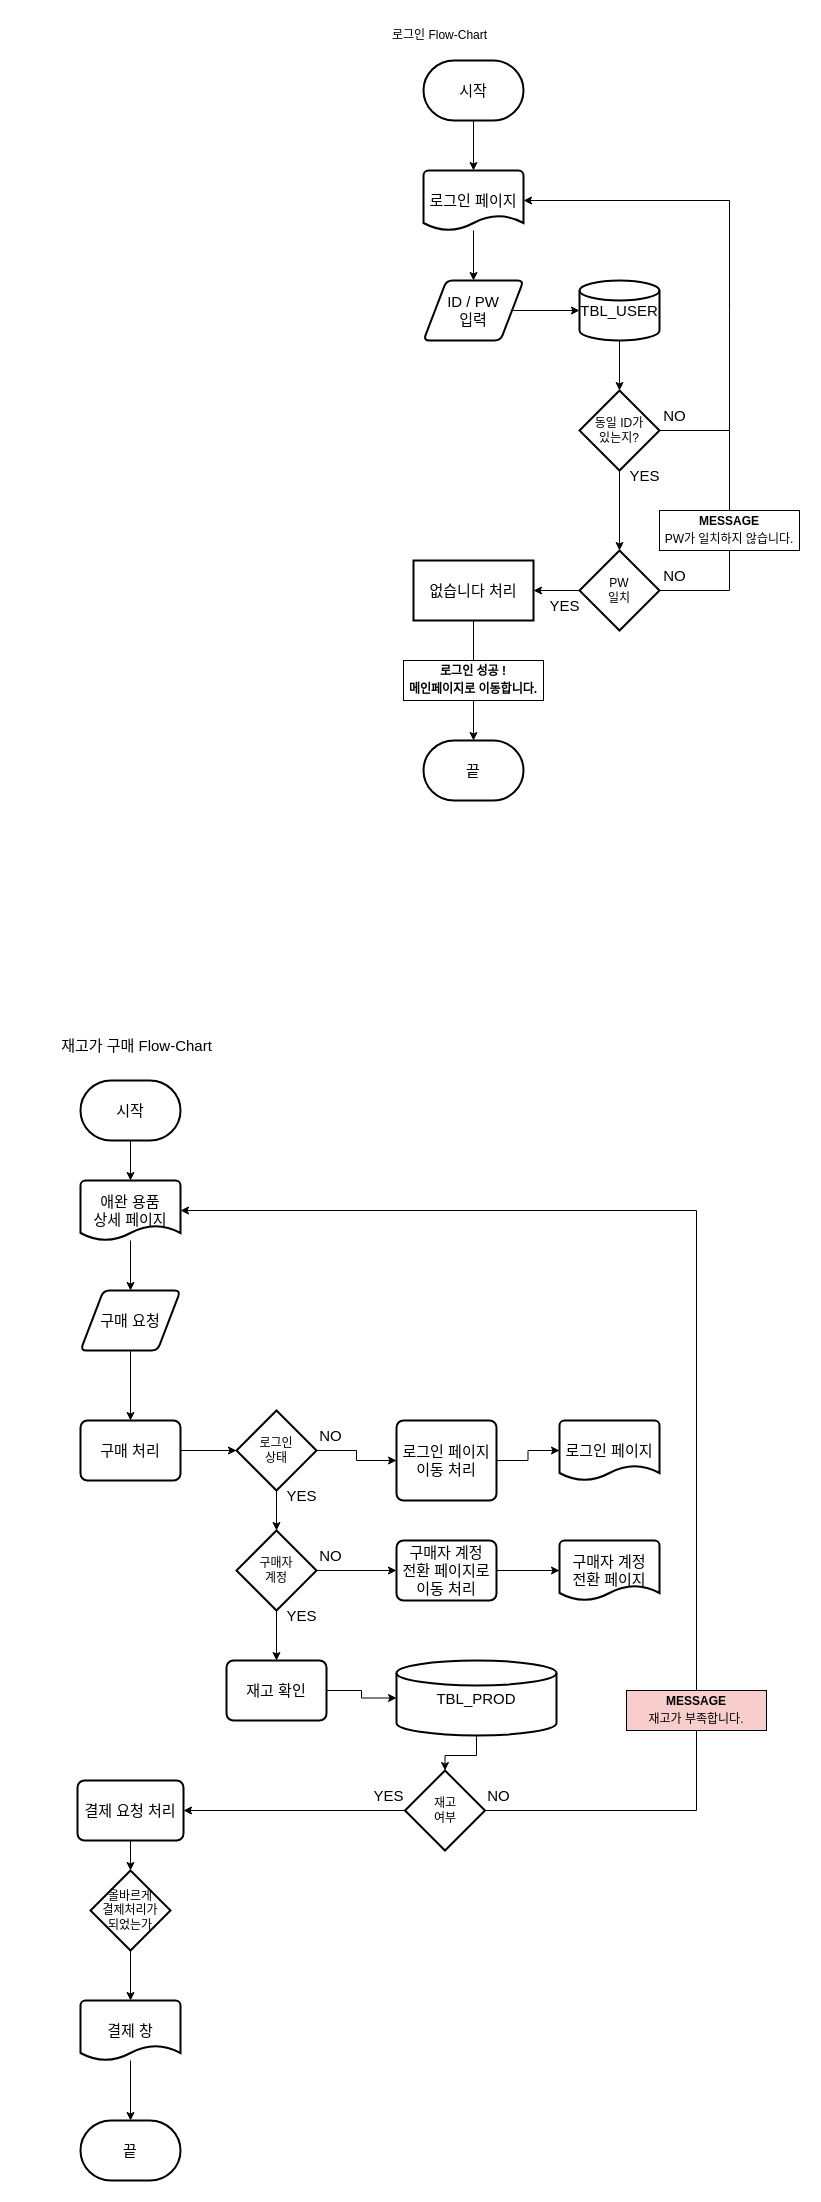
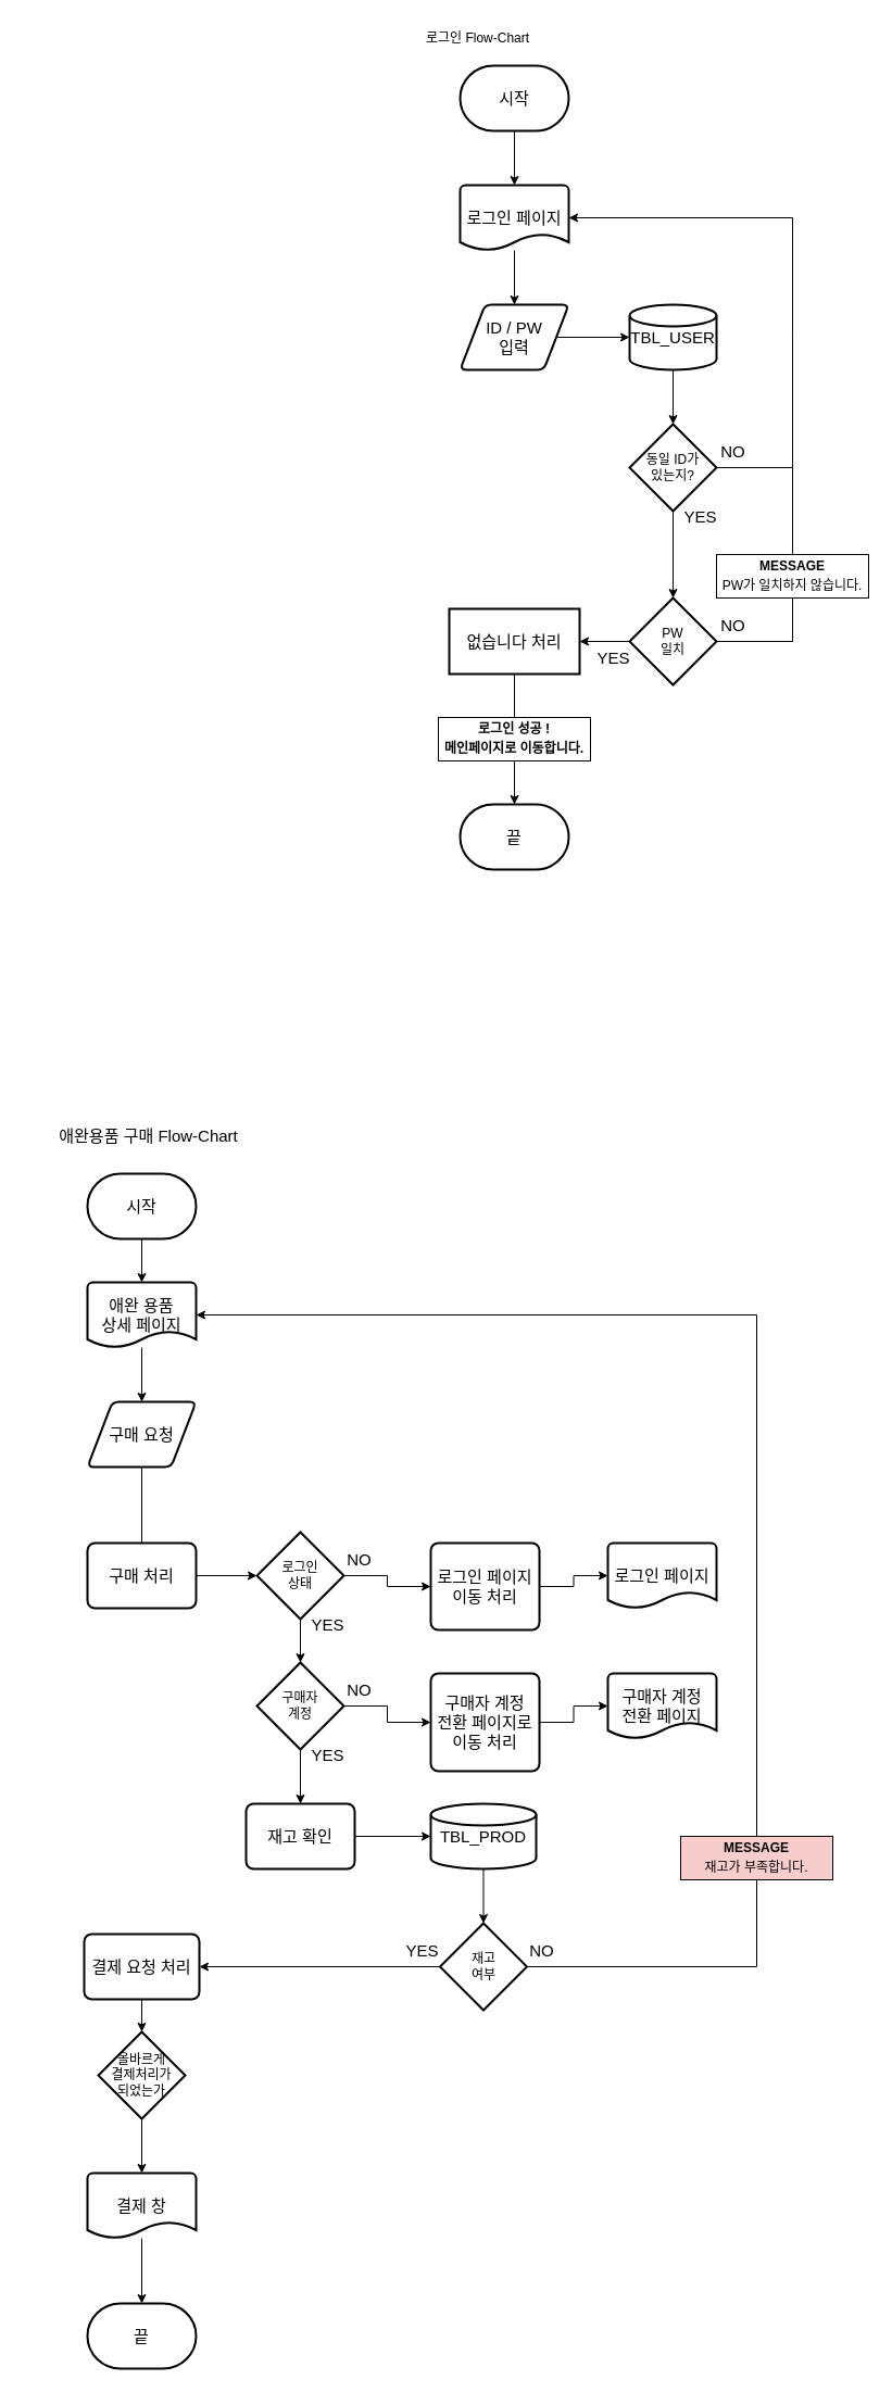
- <mxCell id="27" value="&lt;font style=&quot;font-size: 15px;&quot;&gt;재고가 구매 Flow-Chart&lt;/font&gt;" style="text;html=1;align=center;verticalAlign=middle;resizable=0;points=[];autosize=1;strokeColor=none;fillColor=none;" vertex="1" parent="1"><mxGeometry x="36" y="1030" width="200" height="30" as="geometry" /></mxCell>
+ <mxCell id="27" value="&lt;font style=&quot;font-size: 15px;&quot;&gt;애완용품 구매 Flow-Chart&lt;/font&gt;" style="text;html=1;align=center;verticalAlign=middle;resizable=0;points=[];autosize=1;strokeColor=none;fillColor=none;" vertex="1" parent="1"><mxGeometry x="36" y="1030" width="200" height="30" as="geometry" /></mxCell>
- <mxCell id="32" value="" style="edgeStyle=orthogonalEdgeStyle;rounded=0;orthogonalLoop=1;jettySize=auto;html=1;" edge="1" parent="1" source="33" target="46"><mxGeometry relative="1" as="geometry" /></mxCell>
+ <mxCell id="32" value="" style="edgeStyle=orthogonalEdgeStyle;rounded=0;orthogonalLoop=1;jettySize=auto;html=1;endArrow=none;" edge="1" parent="1" source="33" target="46"><mxGeometry relative="1" as="geometry" /></mxCell>
- <mxCell id="65" value="&lt;span style=&quot;font-size: 15px;&quot;&gt;구매자 계정&lt;/span&gt;&lt;div&gt;&lt;span style=&quot;font-size: 15px;&quot;&gt;전환 페이지로&lt;/span&gt;&lt;/div&gt;&lt;div&gt;&lt;span style=&quot;font-size: 15px;&quot;&gt;이동 처리&lt;/span&gt;&lt;/div&gt;" style="rounded=1;whiteSpace=wrap;html=1;absoluteArcSize=1;arcSize=14;strokeWidth=2;" vertex="1" parent="1"><mxGeometry x="396" y="1540" width="100" height="60" as="geometry" /></mxCell>
+ <mxCell id="65" value="&lt;span style=&quot;font-size: 15px;&quot;&gt;구매자 계정&lt;/span&gt;&lt;div&gt;&lt;span style=&quot;font-size: 15px;&quot;&gt;전환 페이지로&lt;/span&gt;&lt;/div&gt;&lt;div&gt;&lt;span style=&quot;font-size: 15px;&quot;&gt;이동 처리&lt;/span&gt;&lt;/div&gt;" style="rounded=1;whiteSpace=wrap;html=1;absoluteArcSize=1;arcSize=14;strokeWidth=2;" vertex="1" parent="1"><mxGeometry x="396" y="1540" width="100" height="90" as="geometry" /></mxCell>
- <mxCell id="44" value="&lt;font style=&quot;font-size: 15px;&quot;&gt;TBL_PROD&lt;/font&gt;" style="strokeWidth=2;html=1;shape=mxgraph.flowchart.database;whiteSpace=wrap;" vertex="1" parent="1"><mxGeometry x="396" y="1660" width="160" height="75" as="geometry" /></mxCell>
+ <mxCell id="44" value="&lt;font style=&quot;font-size: 15px;&quot;&gt;TBL_PROD&lt;/font&gt;" style="strokeWidth=2;html=1;shape=mxgraph.flowchart.database;whiteSpace=wrap;" vertex="1" parent="1"><mxGeometry x="396" y="1660" width="97" height="60" as="geometry" /></mxCell>
